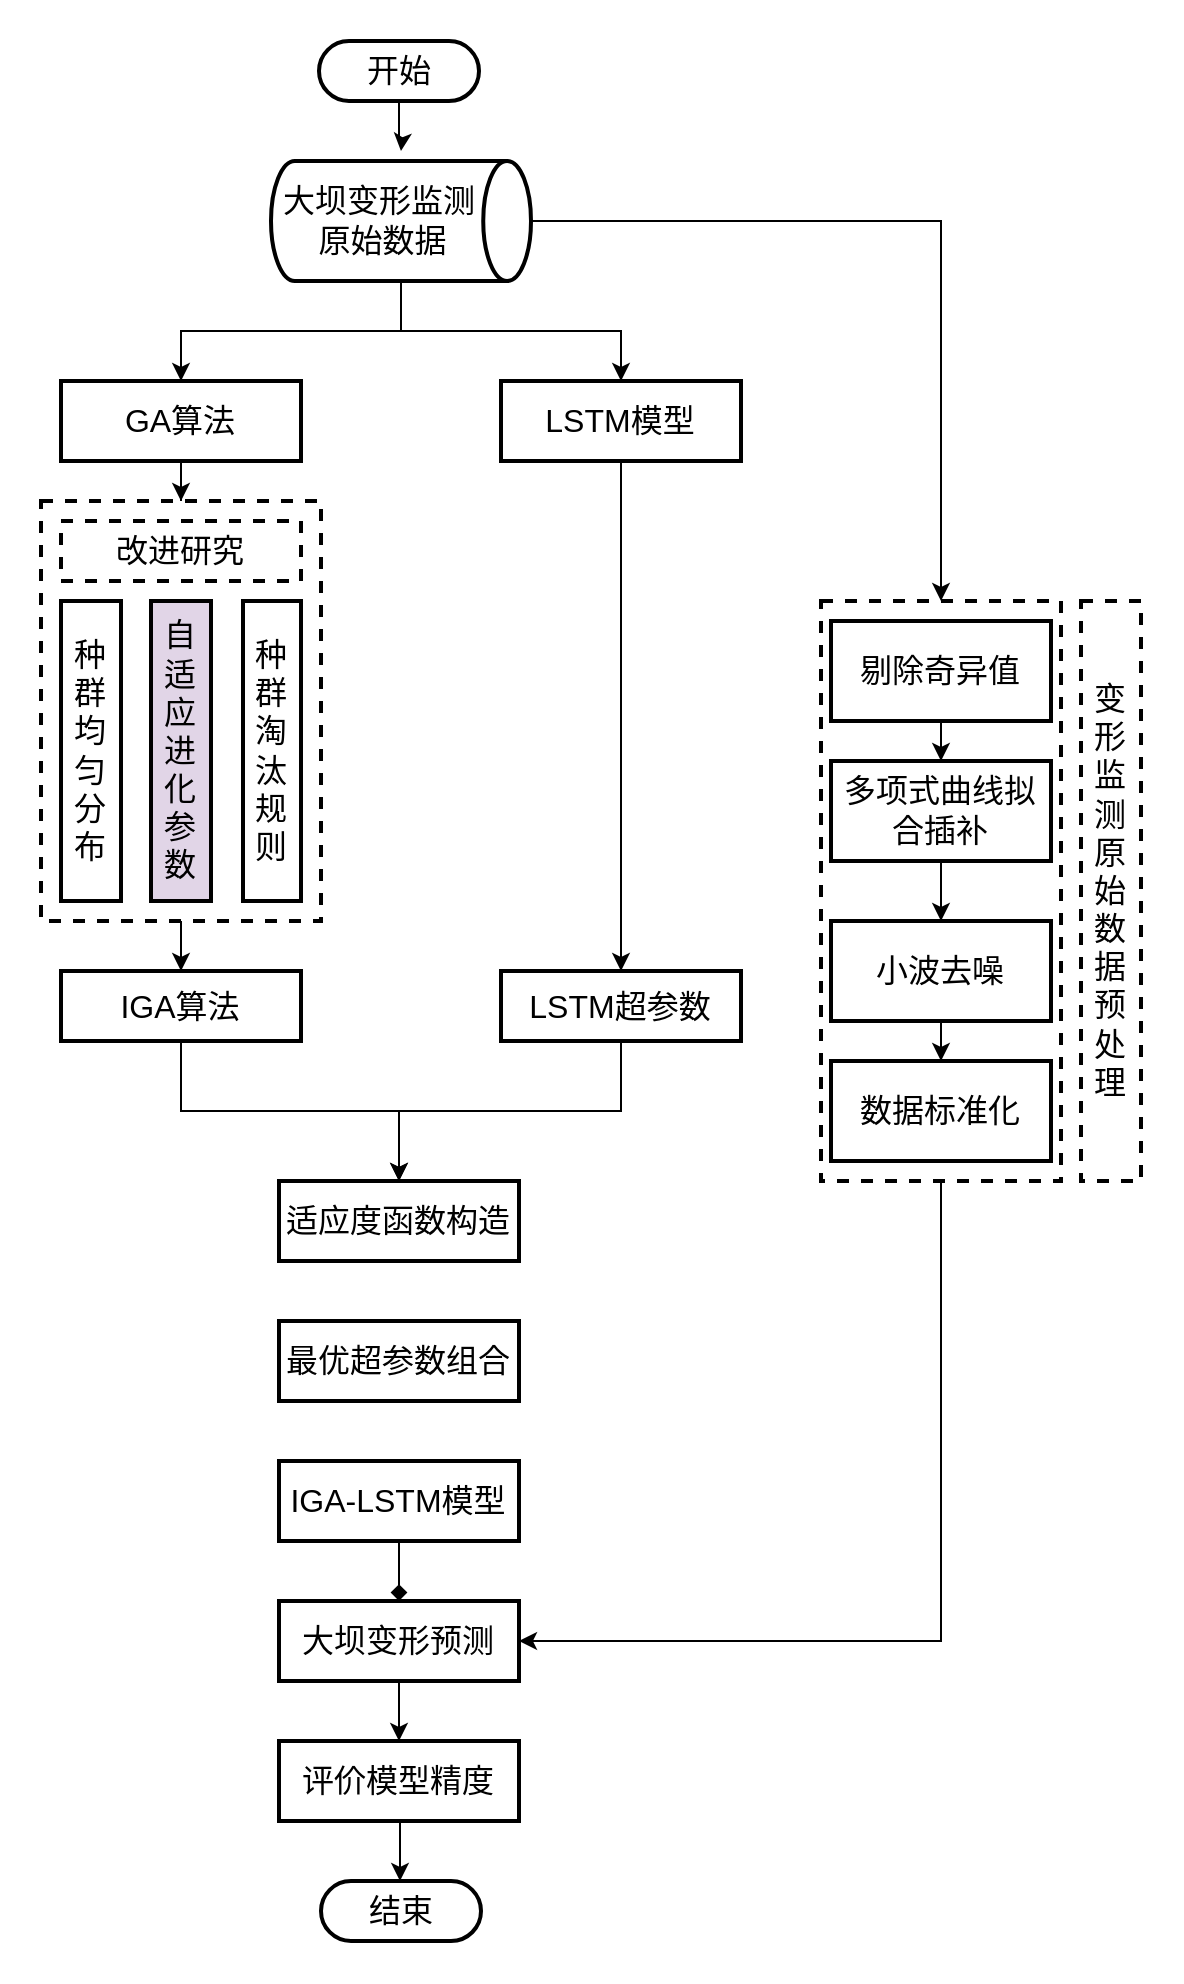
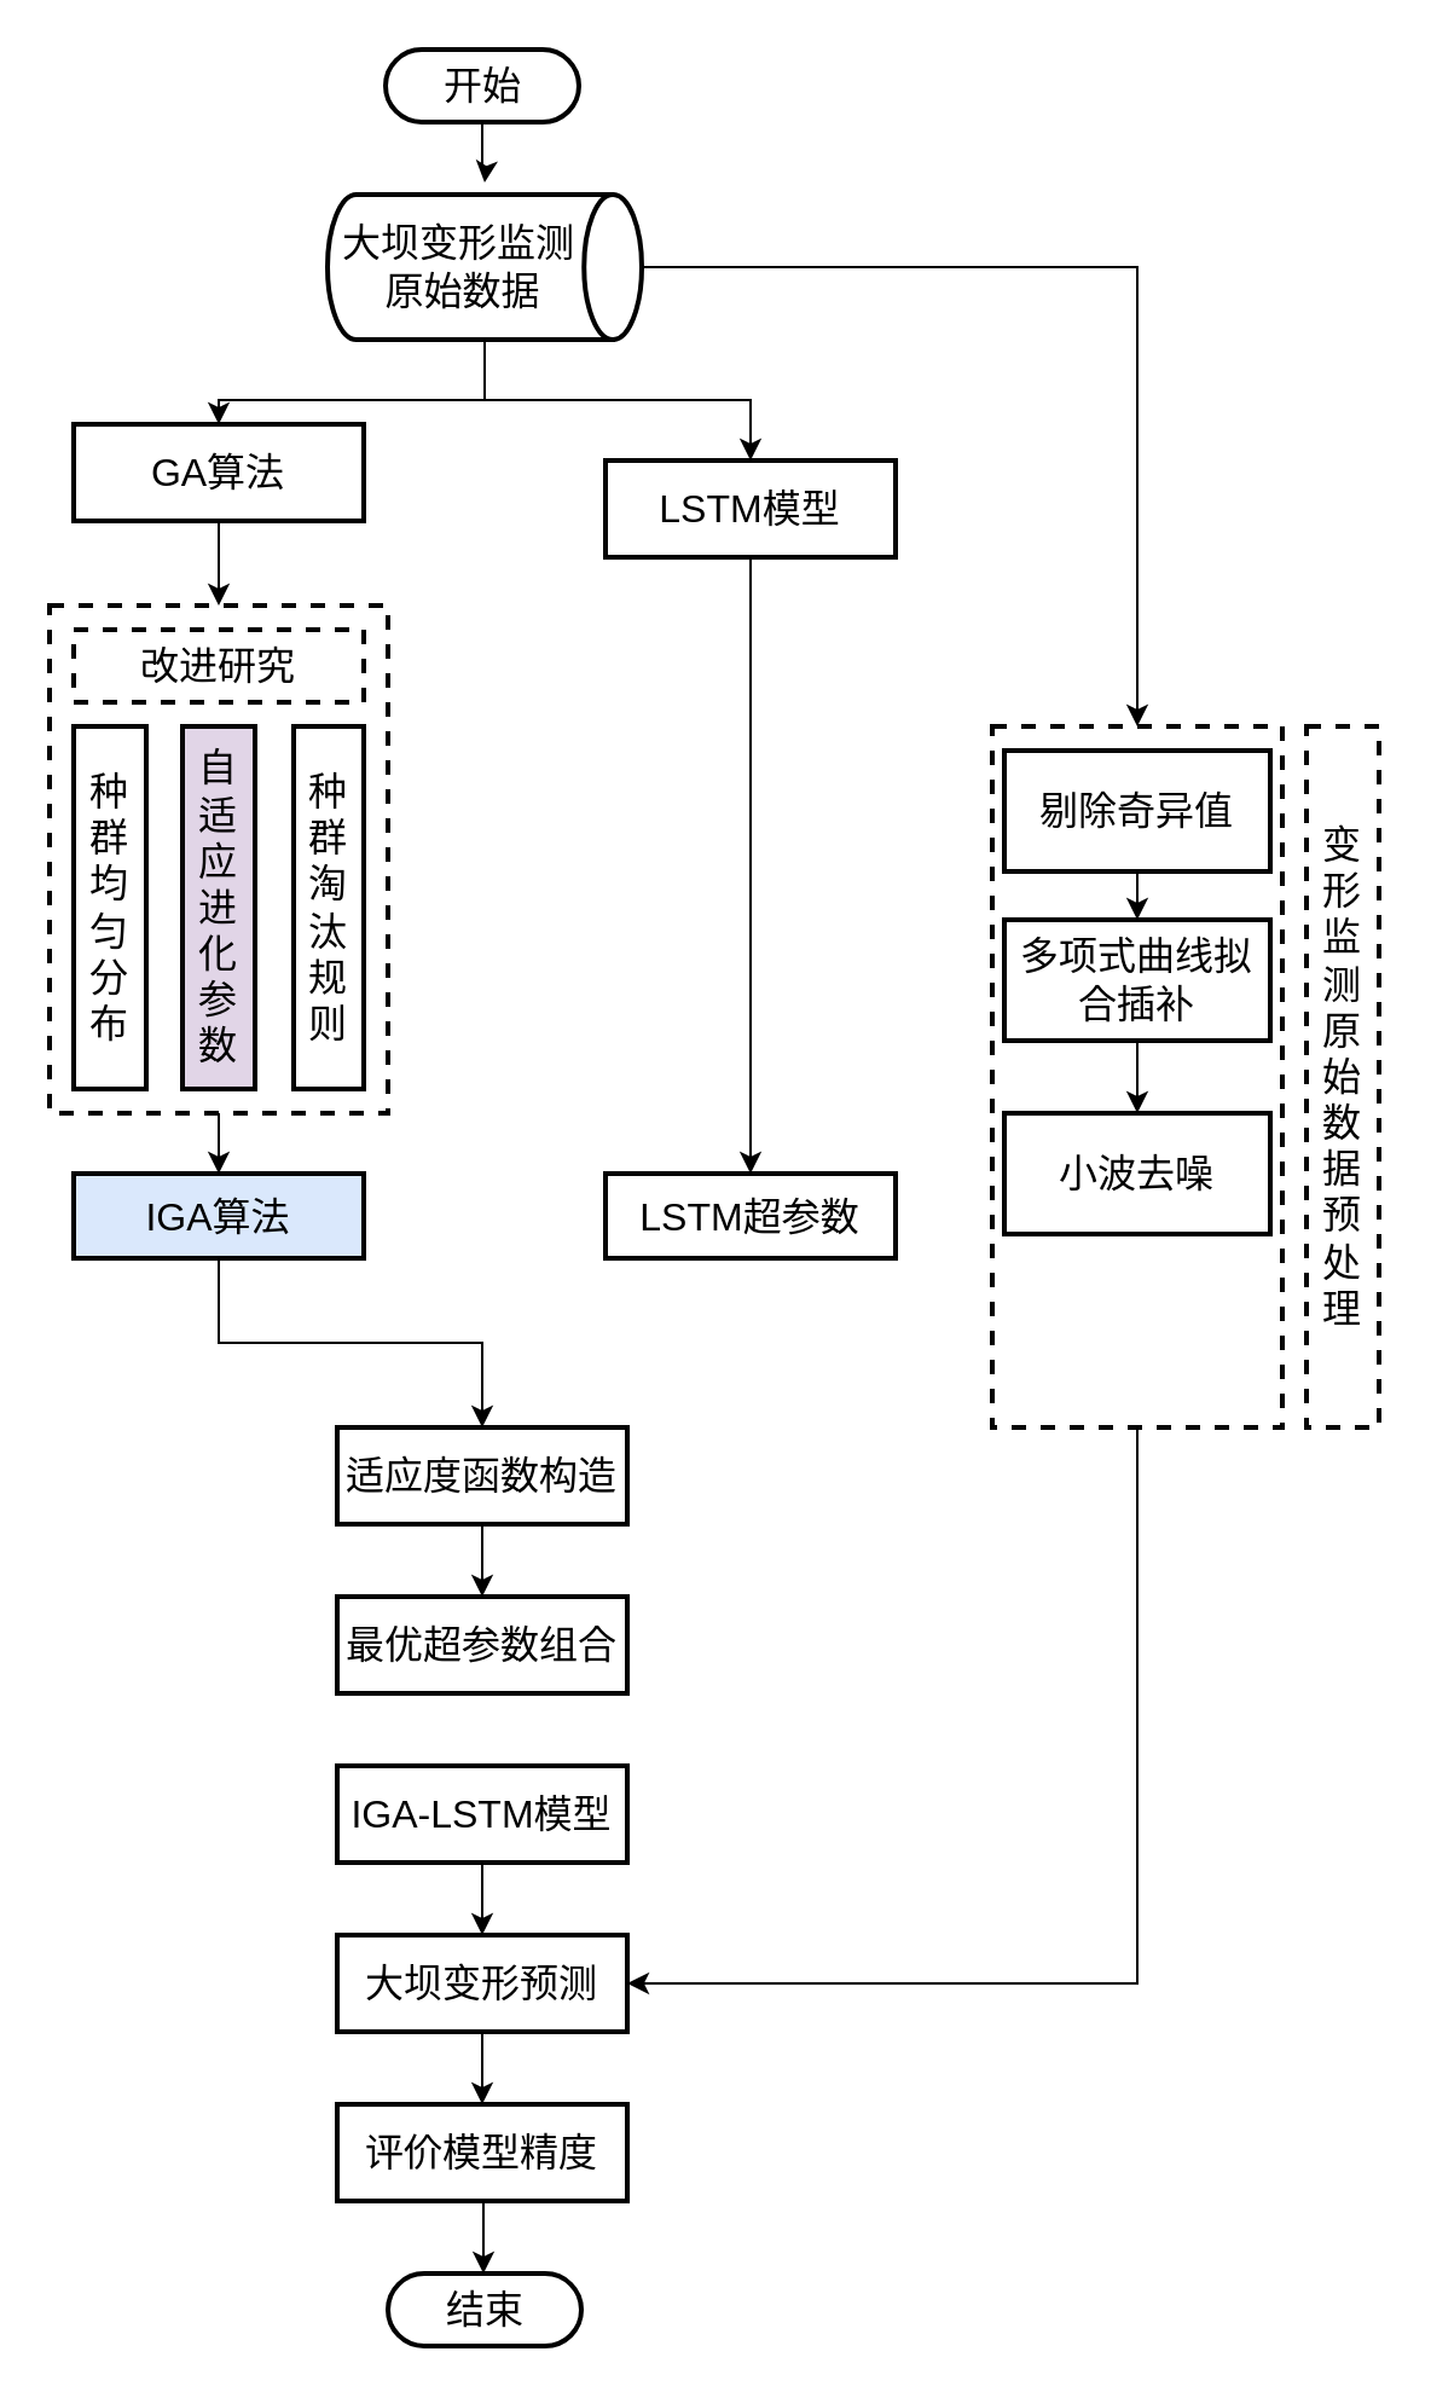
- <mxCell id="9" value="&lt;font style=&quot;font-size: 16px&quot;&gt;GA算法&lt;/font&gt;" style="whiteSpace=wrap;html=1;strokeWidth=2;fontSize=15;" vertex="1" parent="1"><mxGeometry x="30" y="190" width="120" height="40" as="geometry" /></mxCell>
+ <mxCell id="9" value="&lt;font style=&quot;font-size: 16px&quot;&gt;GA算法&lt;/font&gt;" style="whiteSpace=wrap;html=1;strokeWidth=2;fontSize=15;" vertex="1" parent="1"><mxGeometry x="30" y="175" width="120" height="40" as="geometry" /></mxCell>
- <mxCell id="19" value="&lt;font style=&quot;font-size: 16px&quot;&gt;IGA算法&lt;/font&gt;" style="whiteSpace=wrap;html=1;strokeWidth=2;" vertex="1" parent="1"><mxGeometry x="30" y="485" width="120" height="35" as="geometry" /></mxCell>
+ <mxCell id="19" value="&lt;font style=&quot;font-size: 16px&quot;&gt;IGA算法&lt;/font&gt;" style="whiteSpace=wrap;html=1;strokeWidth=2;fillColor=#dae8fc;" vertex="1" parent="1"><mxGeometry x="30" y="485" width="120" height="35" as="geometry" /></mxCell>
- <mxCell id="36" value="" style="edgeStyle=orthogonalEdgeStyle;rounded=0;orthogonalLoop=1;jettySize=auto;html=1;" edge="1" parent="1" source="37" target="38"><mxGeometry relative="1" as="geometry" /></mxCell>
- <mxCell id="16" value="" style="edgeStyle=orthogonalEdgeStyle;rounded=0;orthogonalLoop=1;jettySize=auto;html=1;" edge="1" parent="1" source="17" target="22"><mxGeometry relative="1" as="geometry" /></mxCell>
- <mxCell id="38" value="&lt;font style=&quot;font-size: 16px&quot;&gt;数据标准化&lt;/font&gt;" style="whiteSpace=wrap;html=1;strokeWidth=2;" vertex="1" parent="1"><mxGeometry x="415" y="530" width="110" height="50" as="geometry" /></mxCell>
+ <mxCell id="21" value="" style="edgeStyle=orthogonalEdgeStyle;rounded=0;orthogonalLoop=1;jettySize=auto;html=1;" edge="1" parent="1" source="22" target="23"><mxGeometry relative="1" as="geometry" /></mxCell>
- <mxCell id="24" value="" style="edgeStyle=orthogonalEdgeStyle;rounded=0;orthogonalLoop=1;jettySize=auto;html=1;endArrow=diamond;" edge="1" parent="1" source="25" target="27"><mxGeometry relative="1" as="geometry" /></mxCell>
+ <mxCell id="24" value="" style="edgeStyle=orthogonalEdgeStyle;rounded=0;orthogonalLoop=1;jettySize=auto;html=1;" edge="1" parent="1" source="25" target="27"><mxGeometry relative="1" as="geometry" /></mxCell>
